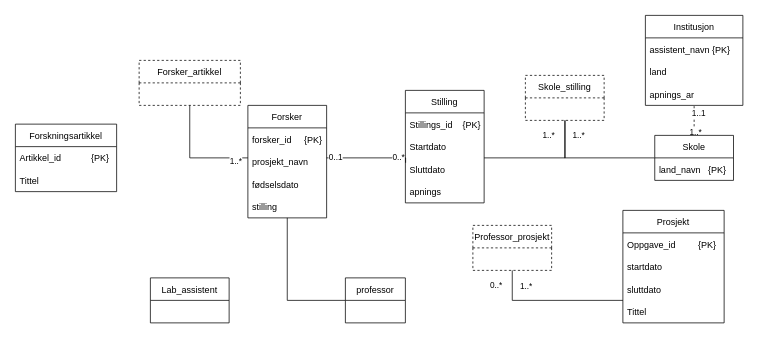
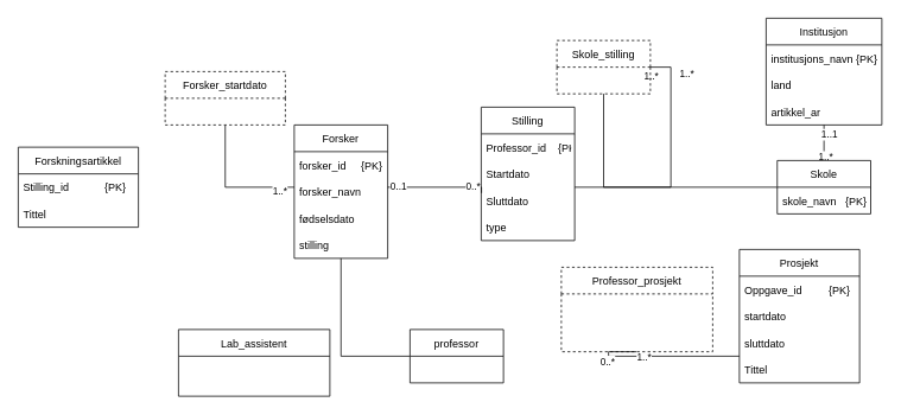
- <mxCell id="13" value="assistent_navn {PK}" style="text;strokeColor=none;fillColor=none;align=left;verticalAlign=middle;spacingLeft=4;spacingRight=4;overflow=hidden;points=[[0,0.5],[1,0.5]];portConstraint=eastwest;rotatable=0;" parent="12" vertex="1"><mxGeometry y="30" width="130" height="30" as="geometry" /></mxCell>
+ <mxCell id="13" value="institusjons_navn {PK}" style="text;strokeColor=none;fillColor=none;align=left;verticalAlign=middle;spacingLeft=4;spacingRight=4;overflow=hidden;points=[[0,0.5],[1,0.5]];portConstraint=eastwest;rotatable=0;" parent="12" vertex="1"><mxGeometry y="30" width="130" height="30" as="geometry" /></mxCell>
- <mxCell id="46" value="Forsker_artikkel" style="swimlane;fontStyle=0;childLayout=stackLayout;horizontal=1;startSize=30;horizontalStack=0;resizeParent=1;resizeParentMax=0;resizeLast=0;collapsible=1;marginBottom=0;dashed=1;" parent="1" vertex="1"><mxGeometry x="185" y="80" width="135" height="60" as="geometry"><mxRectangle x="350" y="40" width="80" height="30" as="alternateBounds" /></mxGeometry></mxCell>
+ <mxCell id="46" value="Forsker_startdato" style="swimlane;fontStyle=0;childLayout=stackLayout;horizontal=1;startSize=30;horizontalStack=0;resizeParent=1;resizeParentMax=0;resizeLast=0;collapsible=1;marginBottom=0;dashed=1;" parent="1" vertex="1"><mxGeometry x="185" y="80" width="135" height="60" as="geometry"><mxRectangle x="350" y="40" width="80" height="30" as="alternateBounds" /></mxGeometry></mxCell>
- <mxCell id="15" value="apnings_ar" style="text;strokeColor=none;fillColor=none;align=left;verticalAlign=middle;spacingLeft=4;spacingRight=4;overflow=hidden;points=[[0,0.5],[1,0.5]];portConstraint=eastwest;rotatable=0;" parent="12" vertex="1"><mxGeometry y="90" width="130" height="30" as="geometry" /></mxCell>
+ <mxCell id="15" value="artikkel_ar" style="text;strokeColor=none;fillColor=none;align=left;verticalAlign=middle;spacingLeft=4;spacingRight=4;overflow=hidden;points=[[0,0.5],[1,0.5]];portConstraint=eastwest;rotatable=0;" parent="12" vertex="1"><mxGeometry y="90" width="130" height="30" as="geometry" /></mxCell>
- <mxCell id="44" value="Skole_stilling" style="swimlane;fontStyle=0;childLayout=stackLayout;horizontal=1;startSize=30;horizontalStack=0;resizeParent=1;resizeParentMax=0;resizeLast=0;collapsible=1;marginBottom=0;dashed=1;" parent="1" vertex="1"><mxGeometry x="700" y="100" width="105" height="60" as="geometry"><mxRectangle x="350" y="450" width="90" height="30" as="alternateBounds" /></mxGeometry></mxCell>
+ <mxCell id="44" value="Skole_stilling" style="swimlane;fontStyle=0;childLayout=stackLayout;horizontal=1;startSize=30;horizontalStack=0;resizeParent=1;resizeParentMax=0;resizeLast=0;collapsible=1;marginBottom=0;dashed=1;" parent="1" vertex="1"><mxGeometry x="625" y="45" width="105" height="60" as="geometry"><mxRectangle x="350" y="450" width="90" height="30" as="alternateBounds" /></mxGeometry></mxCell>
- <mxCell id="16" style="edgeStyle=orthogonalEdgeStyle;rounded=0;orthogonalLoop=1;jettySize=auto;html=1;endArrow=none;endFill=0;dashed=1;" parent="1" source="20" target="12" edge="1"><mxGeometry relative="1" as="geometry" /></mxCell>
+ <mxCell id="16" style="edgeStyle=orthogonalEdgeStyle;rounded=0;orthogonalLoop=1;jettySize=auto;html=1;endArrow=none;endFill=0;" parent="1" source="20" target="12" edge="1"><mxGeometry relative="1" as="geometry" /></mxCell>
- <mxCell id="29" value="Stillings_id    {PK}" style="text;strokeColor=none;fillColor=none;align=left;verticalAlign=middle;spacingLeft=4;spacingRight=4;overflow=hidden;points=[[0,0.5],[1,0.5]];portConstraint=eastwest;rotatable=0;" parent="28" vertex="1"><mxGeometry y="30" width="105" height="30" as="geometry" /></mxCell>
+ <mxCell id="29" value="Professor_id    {PK}" style="text;strokeColor=none;fillColor=none;align=left;verticalAlign=middle;spacingLeft=4;spacingRight=4;overflow=hidden;points=[[0,0.5],[1,0.5]];portConstraint=eastwest;rotatable=0;" parent="28" vertex="1"><mxGeometry y="30" width="105" height="30" as="geometry" /></mxCell>
- <mxCell id="34" value="Artikkel_id            {PK}" style="text;strokeColor=none;fillColor=none;align=left;verticalAlign=middle;spacingLeft=4;spacingRight=4;overflow=hidden;points=[[0,0.5],[1,0.5]];portConstraint=eastwest;rotatable=0;" parent="33" vertex="1"><mxGeometry y="30" width="135" height="30" as="geometry" /></mxCell>
+ <mxCell id="34" value="Stilling_id            {PK}" style="text;strokeColor=none;fillColor=none;align=left;verticalAlign=middle;spacingLeft=4;spacingRight=4;overflow=hidden;points=[[0,0.5],[1,0.5]];portConstraint=eastwest;rotatable=0;" parent="33" vertex="1"><mxGeometry y="30" width="135" height="30" as="geometry" /></mxCell>
- <mxCell id="9" value="prosjekt_navn" style="text;strokeColor=none;fillColor=none;align=left;verticalAlign=middle;spacingLeft=4;spacingRight=4;overflow=hidden;points=[[0,0.5],[1,0.5]];portConstraint=eastwest;rotatable=0;" parent="7" vertex="1"><mxGeometry y="60" width="105" height="30" as="geometry" /></mxCell>
+ <mxCell id="9" value="forsker_navn" style="text;strokeColor=none;fillColor=none;align=left;verticalAlign=middle;spacingLeft=4;spacingRight=4;overflow=hidden;points=[[0,0.5],[1,0.5]];portConstraint=eastwest;rotatable=0;" parent="7" vertex="1"><mxGeometry y="60" width="105" height="30" as="geometry" /></mxCell>
- <mxCell id="21" value="land_navn   {PK}" style="text;strokeColor=none;fillColor=none;align=left;verticalAlign=middle;spacingLeft=4;spacingRight=4;overflow=hidden;points=[[0,0.5],[1,0.5]];portConstraint=eastwest;rotatable=0;" parent="20" vertex="1"><mxGeometry y="30" width="105" height="30" as="geometry" /></mxCell>
+ <mxCell id="21" value="skole_navn   {PK}" style="text;strokeColor=none;fillColor=none;align=left;verticalAlign=middle;spacingLeft=4;spacingRight=4;overflow=hidden;points=[[0,0.5],[1,0.5]];portConstraint=eastwest;rotatable=0;" parent="20" vertex="1"><mxGeometry y="30" width="105" height="30" as="geometry" /></mxCell>
- <mxCell id="32" value="apnings" style="text;strokeColor=none;fillColor=none;align=left;verticalAlign=middle;spacingLeft=4;spacingRight=4;overflow=hidden;points=[[0,0.5],[1,0.5]];portConstraint=eastwest;rotatable=0;" parent="28" vertex="1"><mxGeometry y="120" width="105" height="30" as="geometry" /></mxCell>
+ <mxCell id="32" value="type" style="text;strokeColor=none;fillColor=none;align=left;verticalAlign=middle;spacingLeft=4;spacingRight=4;overflow=hidden;points=[[0,0.5],[1,0.5]];portConstraint=eastwest;rotatable=0;" parent="28" vertex="1"><mxGeometry y="120" width="105" height="30" as="geometry" /></mxCell>
- <mxCell id="45" value="Professor_prosjekt" style="swimlane;fontStyle=0;childLayout=stackLayout;horizontal=1;startSize=30;horizontalStack=0;resizeParent=1;resizeParentMax=0;resizeLast=0;collapsible=1;marginBottom=0;dashed=1;" parent="1" vertex="1"><mxGeometry x="630" y="300" width="105" height="60" as="geometry"><mxRectangle x="350" y="40" width="80" height="30" as="alternateBounds" /></mxGeometry></mxCell>
+ <mxCell id="45" value="Professor_prosjekt" style="swimlane;fontStyle=0;childLayout=stackLayout;horizontal=1;startSize=30;horizontalStack=0;resizeParent=1;resizeParentMax=0;resizeLast=0;collapsible=1;marginBottom=0;dashed=1;" parent="1" vertex="1"><mxGeometry x="630" y="300" width="170" height="95" as="geometry"><mxRectangle x="350" y="40" width="80" height="30" as="alternateBounds" /></mxGeometry></mxCell>
- <mxCell id="24" value="Lab_assistent" style="swimlane;fontStyle=0;childLayout=stackLayout;horizontal=1;startSize=30;horizontalStack=0;resizeParent=1;resizeParentMax=0;resizeLast=0;collapsible=1;marginBottom=0;" parent="1" vertex="1"><mxGeometry x="200" y="370" width="105" height="60" as="geometry"><mxRectangle x="350" y="40" width="80" height="30" as="alternateBounds" /></mxGeometry></mxCell>
+ <mxCell id="24" value="Lab_assistent" style="swimlane;fontStyle=0;childLayout=stackLayout;horizontal=1;startSize=30;horizontalStack=0;resizeParent=1;resizeParentMax=0;resizeLast=0;collapsible=1;marginBottom=0;" parent="1" vertex="1"><mxGeometry x="200" y="370" width="170" height="75" as="geometry"><mxRectangle x="350" y="40" width="80" height="30" as="alternateBounds" /></mxGeometry></mxCell>
- <mxCell id="23" value="professor" style="swimlane;fontStyle=0;childLayout=stackLayout;horizontal=1;startSize=30;horizontalStack=0;resizeParent=1;resizeParentMax=0;resizeLast=0;collapsible=1;marginBottom=0;" parent="1" vertex="1"><mxGeometry x="460" y="370" width="80" height="60" as="geometry"><mxRectangle x="350" y="40" width="80" height="30" as="alternateBounds" /></mxGeometry></mxCell>
+ <mxCell id="23" value="professor" style="swimlane;fontStyle=0;childLayout=stackLayout;horizontal=1;startSize=30;horizontalStack=0;resizeParent=1;resizeParentMax=0;resizeLast=0;collapsible=1;marginBottom=0;" parent="1" vertex="1"><mxGeometry x="460" y="370" width="105" height="60" as="geometry"><mxRectangle x="350" y="40" width="80" height="30" as="alternateBounds" /></mxGeometry></mxCell>
